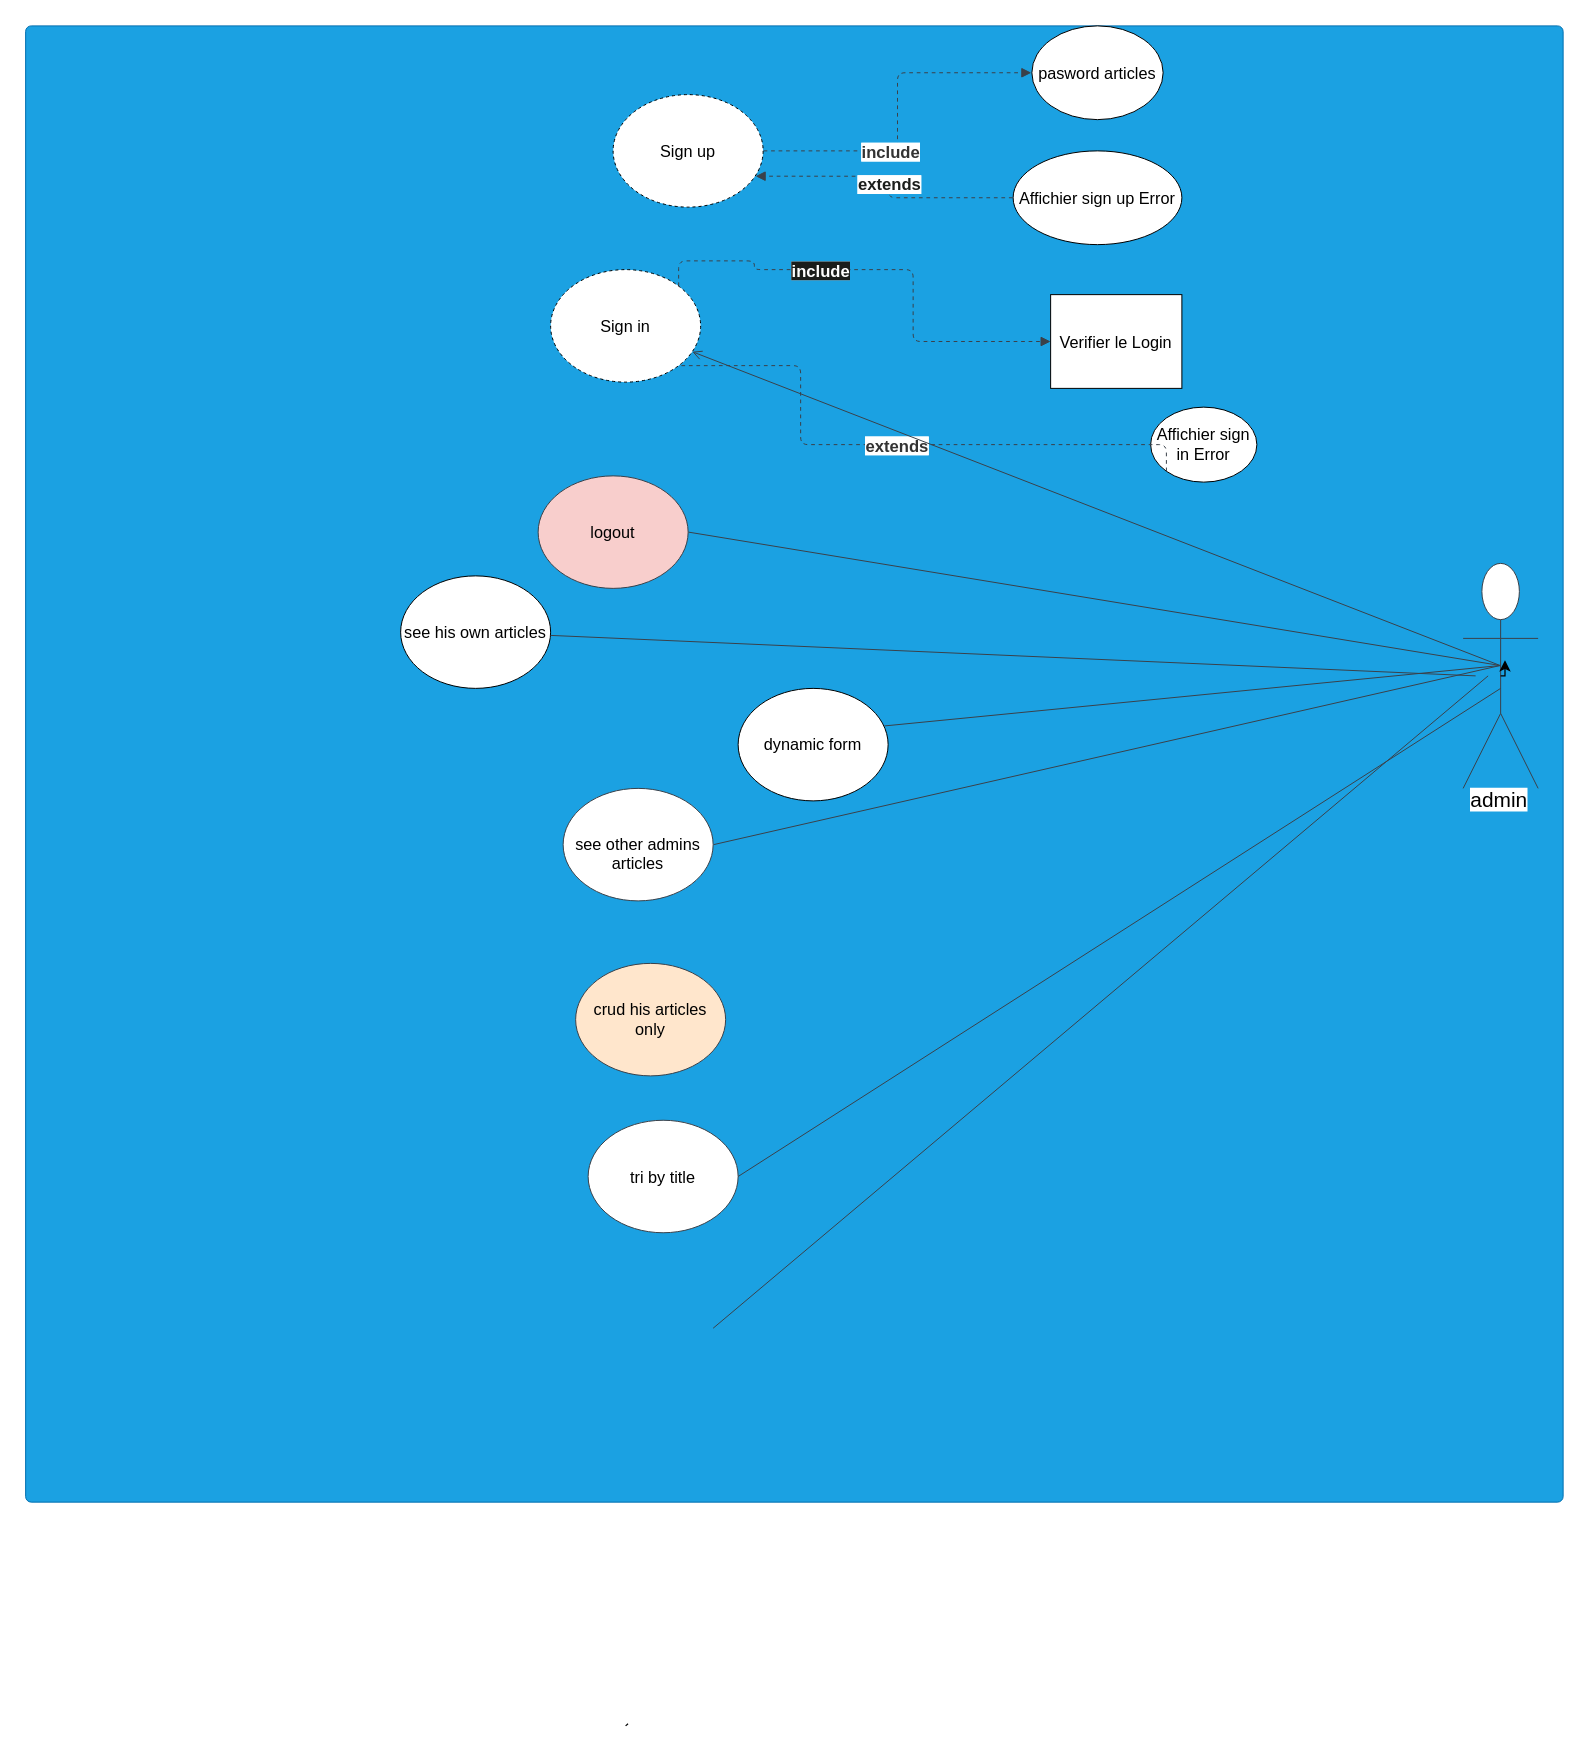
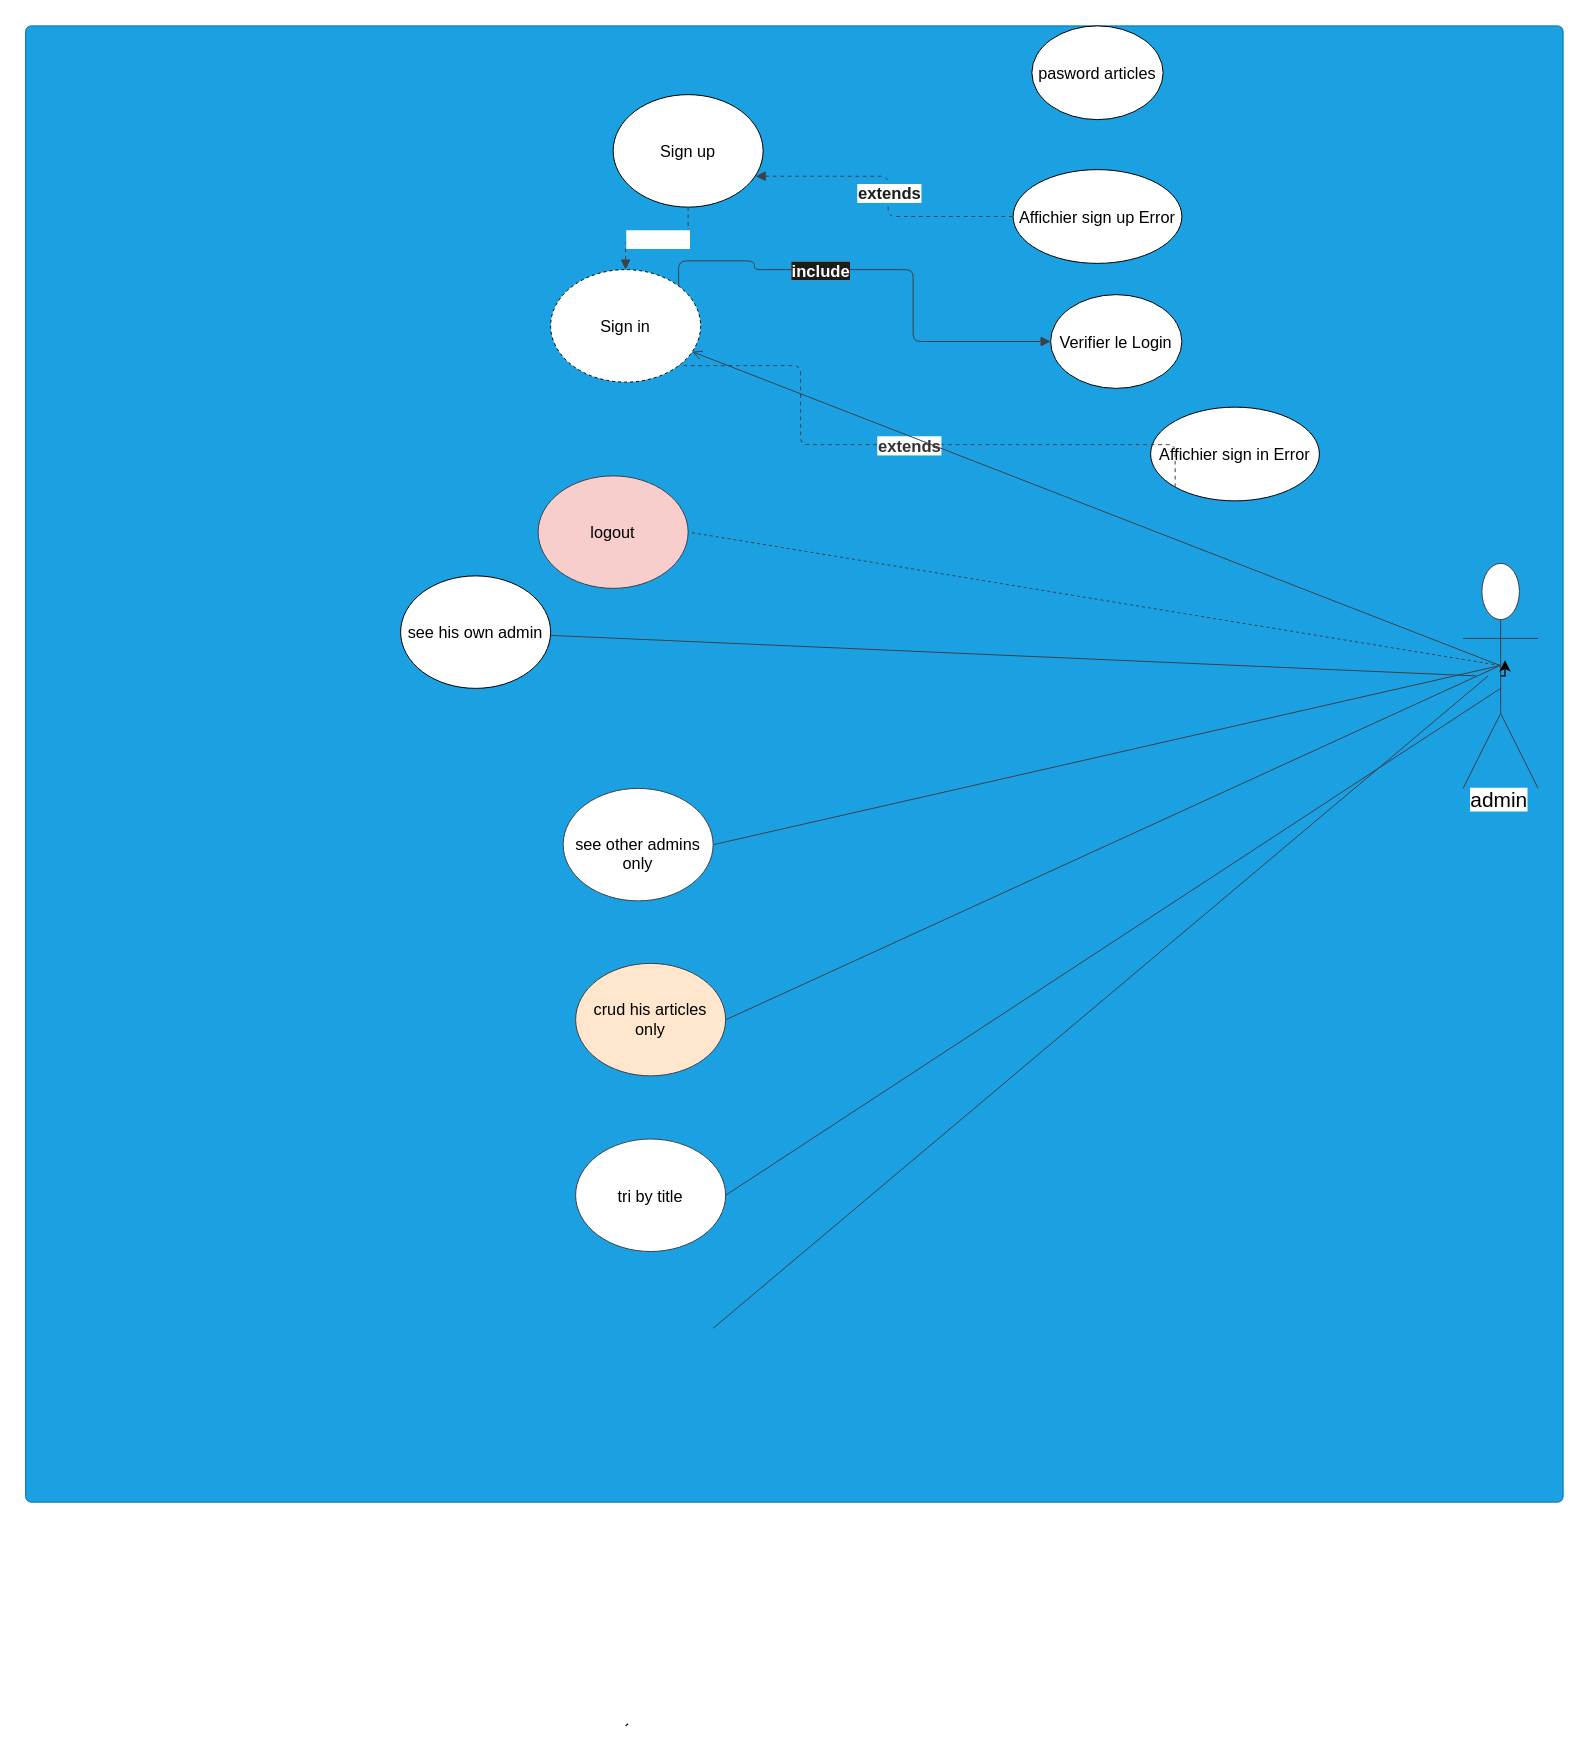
- <mxCell id="15" value="" style="html=1;jettySize=18;whiteSpace=wrap;fontSize=13;strokeColor=#3a414a;strokeOpacity=100;dashed=1;fixDash=1;strokeWidth=0.8;rounded=1;arcSize=12;edgeStyle=orthogonalEdgeStyle;startArrow=none;endArrow=block;endFill=1;exitX=1.003;exitY=0.5;exitPerimeter=0;entryX=-0.004;entryY=0.5;entryPerimeter=0;" parent="2" source="14" target="13" edge="1"><mxGeometry width="100" height="100" relative="1" as="geometry"><Array as="points" /></mxGeometry></mxCell>
- <mxCell id="16" value="&lt;span style=&quot;background-color: rgb(255, 255, 255);&quot;&gt;include&lt;/span&gt;" style="text;html=1;resizable=0;labelBackgroundColor=default;align=center;verticalAlign=middle;fontStyle=1;fontColor=#333333;fontSize=13.3;" parent="15" vertex="1"><mxGeometry x="-0.268" relative="1" as="geometry" /></mxCell>
- <mxCell id="14" value="Sign up" style="html=1;overflow=block;blockSpacing=1;whiteSpace=wrap;ellipse;fontSize=13;spacing=3.8;strokeOpacity=100;fillOpacity=100;rounded=1;absoluteArcSize=1;arcSize=9;strokeWidth=0.8;dashed=1;" parent="2" vertex="1"><mxGeometry x="470" y="55" width="120" height="90" as="geometry" /></mxCell>
+ <mxCell id="14" value="Sign up" style="html=1;overflow=block;blockSpacing=1;whiteSpace=wrap;ellipse;fontSize=13;spacing=3.8;strokeOpacity=100;fillOpacity=100;rounded=1;absoluteArcSize=1;arcSize=9;strokeWidth=0.8;" parent="2" vertex="1"><mxGeometry x="470" y="55" width="120" height="90" as="geometry" /></mxCell>
- <mxCell id="12" value="Affichier  sign up Error" style="html=1;overflow=block;blockSpacing=1;whiteSpace=wrap;ellipse;fontSize=13;spacing=3.8;strokeOpacity=100;fillOpacity=100;rounded=1;absoluteArcSize=1;arcSize=9;strokeWidth=0.8;" parent="2" vertex="1"><mxGeometry x="790" y="100" width="135" height="75" as="geometry" /></mxCell>
+ <mxCell id="12" value="Affichier  sign up Error" style="html=1;overflow=block;blockSpacing=1;whiteSpace=wrap;ellipse;fontSize=13;spacing=3.8;strokeOpacity=100;fillOpacity=100;rounded=1;absoluteArcSize=1;arcSize=9;strokeWidth=0.8;" parent="2" vertex="1"><mxGeometry x="790" y="115" width="135" height="75" as="geometry" /></mxCell>
+ <mxCell id="19" value="" style="html=1;jettySize=18;whiteSpace=wrap;fontSize=13;strokeColor=#3a414a;strokeOpacity=100;dashed=1;fixDash=1;strokeWidth=0.8;rounded=1;arcSize=12;edgeStyle=orthogonalEdgeStyle;startArrow=none;endArrow=block;endFill=1;entryX=0.5;entryY=0;entryDx=0;entryDy=0;" parent="2" source="14" target="9" edge="1"><mxGeometry width="100" height="100" relative="1" as="geometry"><Array as="points" /><mxPoint x="460" y="205" as="sourcePoint" /><mxPoint x="284.2" y="175" as="targetPoint" /></mxGeometry></mxCell>
+ <mxCell id="20" value="&lt;font color=&quot;#ffffff&quot;&gt;extends&lt;/font&gt;" style="text;html=1;resizable=0;labelBackgroundColor=default;align=center;verticalAlign=middle;fontStyle=1;fontColor=#333333;fontSize=13.3;" parent="19" vertex="1"><mxGeometry relative="1" as="geometry" /></mxCell>
- <mxCell id="3" value="" style="html=1;jettySize=18;whiteSpace=wrap;fontSize=13;strokeColor=#3a414a;strokeOpacity=100;dashed=1;fixDash=1;strokeWidth=0.8;rounded=1;arcSize=12;edgeStyle=orthogonalEdgeStyle;startArrow=none;endArrow=block;endFill=1;exitX=1;exitY=0;entryX=0;entryY=0.5;entryDx=0;entryDy=0;exitDx=0;exitDy=0;" parent="2" source="9" target="8" edge="1"><mxGeometry width="100" height="100" relative="1" as="geometry"><Array as="points"><mxPoint x="583" y="188" /><mxPoint x="583" y="195" /><mxPoint x="710" y="195" /><mxPoint x="710" y="253" /></Array><mxPoint x="431.0" y="254.0" as="sourcePoint" /><mxPoint x="550.22" y="231.5" as="targetPoint" /></mxGeometry></mxCell>
+ <mxCell id="3" value="" style="html=1;jettySize=18;whiteSpace=wrap;fontSize=13;strokeColor=#3a414a;strokeOpacity=100;dashed=0;fixDash=1;strokeWidth=0.8;rounded=1;arcSize=12;edgeStyle=orthogonalEdgeStyle;startArrow=none;endArrow=block;endFill=1;exitX=1;exitY=0;entryX=0;entryY=0.5;entryDx=0;entryDy=0;exitDx=0;exitDy=0;" parent="2" source="9" target="8" edge="1"><mxGeometry width="100" height="100" relative="1" as="geometry"><Array as="points"><mxPoint x="583" y="188" /><mxPoint x="583" y="195" /><mxPoint x="710" y="195" /><mxPoint x="710" y="253" /></Array><mxPoint x="431.0" y="254.0" as="sourcePoint" /><mxPoint x="550.22" y="231.5" as="targetPoint" /></mxGeometry></mxCell>
- <mxCell id="8" value="Verifier le  Login" style="html=1;overflow=block;blockSpacing=1;whiteSpace=wrap;fontSize=13;spacing=3.8;strokeOpacity=100;fillOpacity=100;absoluteArcSize=1;arcSize=9;strokeWidth=0.8;rounded=0;" parent="2" vertex="1"><mxGeometry x="820" y="215" width="105" height="75" as="geometry" /></mxCell>
+ <mxCell id="8" value="Verifier le  Login" style="html=1;overflow=block;blockSpacing=1;whiteSpace=wrap;ellipse;fontSize=13;spacing=3.8;strokeOpacity=100;fillOpacity=100;rounded=1;absoluteArcSize=1;arcSize=9;strokeWidth=0.8;" parent="2" vertex="1"><mxGeometry x="820" y="215" width="105" height="75" as="geometry" /></mxCell>
- <mxCell id="5" value="Affichier  sign in Error" style="html=1;overflow=block;blockSpacing=1;whiteSpace=wrap;ellipse;fontSize=13;spacing=3.8;strokeOpacity=100;fillOpacity=100;rounded=1;absoluteArcSize=1;arcSize=9;strokeWidth=0.8;" parent="2" vertex="1"><mxGeometry x="900" y="305" width="85" height="60" as="geometry" /></mxCell>
+ <mxCell id="5" value="Affichier  sign in Error" style="html=1;overflow=block;blockSpacing=1;whiteSpace=wrap;ellipse;fontSize=13;spacing=3.8;strokeOpacity=100;fillOpacity=100;rounded=1;absoluteArcSize=1;arcSize=9;strokeWidth=0.8;" parent="2" vertex="1"><mxGeometry x="900" y="305" width="135" height="75" as="geometry" /></mxCell>
- <mxCell id="28" value="" style="html=1;jettySize=18;whiteSpace=wrap;fontSize=13;strokeColor=#3a414a;strokeOpacity=100;strokeWidth=0.8;rounded=0;startArrow=none;endArrow=none;exitX=0.494;exitY=0.454;exitPerimeter=0;entryX=1.003;entryY=0.5;entryPerimeter=0;" parent="2" source="26" target="22" edge="1"><mxGeometry width="100" height="100" relative="1" as="geometry"><Array as="points" /></mxGeometry></mxCell>
+ <mxCell id="28" value="" style="html=1;jettySize=18;whiteSpace=wrap;fontSize=13;strokeColor=#3a414a;strokeOpacity=100;strokeWidth=0.8;rounded=0;startArrow=none;endArrow=none;exitX=0.494;exitY=0.454;exitPerimeter=0;entryX=1.003;entryY=0.5;entryPerimeter=0;dashed=1;" parent="2" source="26" target="22" edge="1"><mxGeometry width="100" height="100" relative="1" as="geometry"><Array as="points" /></mxGeometry></mxCell>
- <mxCell id="25" value="see his own articles" style="html=1;overflow=block;blockSpacing=1;whiteSpace=wrap;ellipse;fontSize=13;spacing=3.8;strokeOpacity=100;fillOpacity=100;rounded=1;absoluteArcSize=1;arcSize=9;strokeWidth=0.8;" parent="2" vertex="1"><mxGeometry x="300" y="440" width="120" height="90" as="geometry" /></mxCell>
+ <mxCell id="25" value="see his own admin" style="html=1;overflow=block;blockSpacing=1;whiteSpace=wrap;ellipse;fontSize=13;spacing=3.8;strokeOpacity=100;fillOpacity=100;rounded=1;absoluteArcSize=1;arcSize=9;strokeWidth=0.8;" parent="2" vertex="1"><mxGeometry x="300" y="440" width="120" height="90" as="geometry" /></mxCell>
- <mxCell id="29" value="" style="html=1;jettySize=18;whiteSpace=wrap;fontSize=13;strokeColor=#3a414a;strokeOpacity=100;strokeWidth=0.8;rounded=0;startArrow=none;endArrow=none;exitX=0.494;exitY=0.454;exitPerimeter=0;entryX=0.975;entryY=0.334;entryPerimeter=0;" parent="2" source="26" target="21" edge="1"><mxGeometry width="100" height="100" relative="1" as="geometry"><Array as="points" /></mxGeometry></mxCell>
- <mxCell id="21" value="dynamic form" style="html=1;overflow=block;blockSpacing=1;whiteSpace=wrap;ellipse;fontSize=13;spacing=3.8;strokeOpacity=100;fillOpacity=100;rounded=1;absoluteArcSize=1;arcSize=9;strokeWidth=0.8;" parent="2" vertex="1"><mxGeometry x="570" y="530" width="120" height="90" as="geometry" /></mxCell>
+ <mxCell id="31" value="" style="html=1;jettySize=18;whiteSpace=wrap;fontSize=13;strokeColor=#3a414a;strokeOpacity=100;strokeWidth=0.8;rounded=0;startArrow=none;endArrow=none;exitX=0.494;exitY=0.454;exitPerimeter=0;entryX=1.003;entryY=0.5;entryPerimeter=0;" parent="2" source="26" target="7" edge="1"><mxGeometry width="100" height="100" relative="1" as="geometry"><Array as="points" /></mxGeometry></mxCell>
- <mxCell id="6" value="&lt;br&gt;see other admins articles&lt;br&gt;" style="html=1;overflow=block;blockSpacing=1;whiteSpace=wrap;ellipse;fontSize=13;spacing=3.8;strokeColor=#3a414a;strokeOpacity=100;rounded=1;absoluteArcSize=1;arcSize=9;strokeWidth=0.8;" parent="2" vertex="1"><mxGeometry x="430" y="610" width="120" height="90" as="geometry" /></mxCell>
+ <mxCell id="6" value="&lt;br&gt;see other admins only&lt;br&gt;" style="html=1;overflow=block;blockSpacing=1;whiteSpace=wrap;ellipse;fontSize=13;spacing=3.8;strokeColor=#3a414a;strokeOpacity=100;rounded=1;absoluteArcSize=1;arcSize=9;strokeWidth=0.8;" parent="2" vertex="1"><mxGeometry x="430" y="610" width="120" height="90" as="geometry" /></mxCell>
- <mxCell id="23" value="tri by title" style="html=1;overflow=block;blockSpacing=1;whiteSpace=wrap;ellipse;fontSize=13;spacing=3.8;strokeColor=#3a414a;strokeOpacity=100;rounded=1;absoluteArcSize=1;arcSize=9;strokeWidth=0.8;" parent="2" vertex="1"><mxGeometry x="450" y="875.5" width="120" height="90" as="geometry" /></mxCell>
+ <mxCell id="23" value="tri by title" style="html=1;overflow=block;blockSpacing=1;whiteSpace=wrap;ellipse;fontSize=13;spacing=3.8;strokeColor=#3a414a;strokeOpacity=100;rounded=1;absoluteArcSize=1;arcSize=9;strokeWidth=0.8;" parent="2" vertex="1"><mxGeometry x="440" y="890.5" width="120" height="90" as="geometry" /></mxCell>
